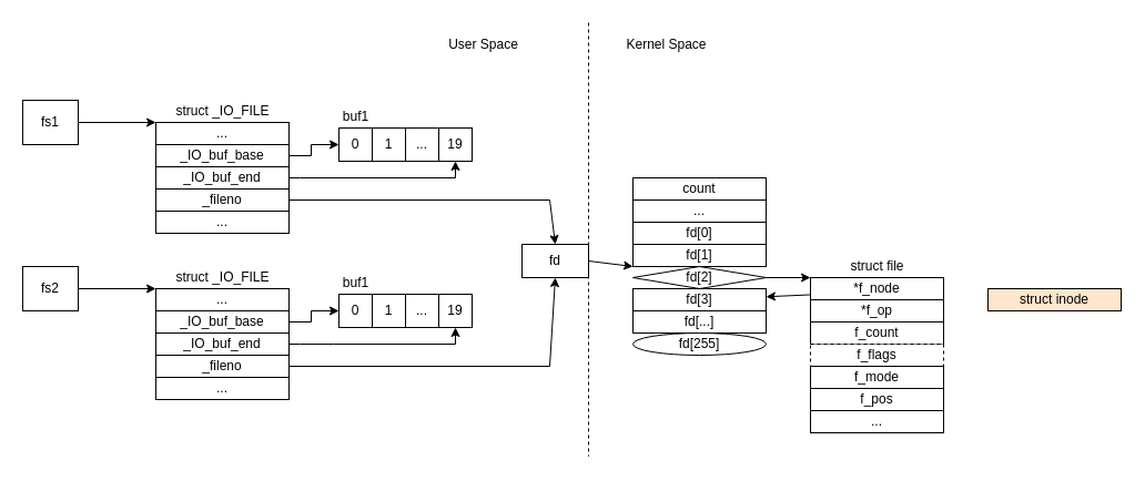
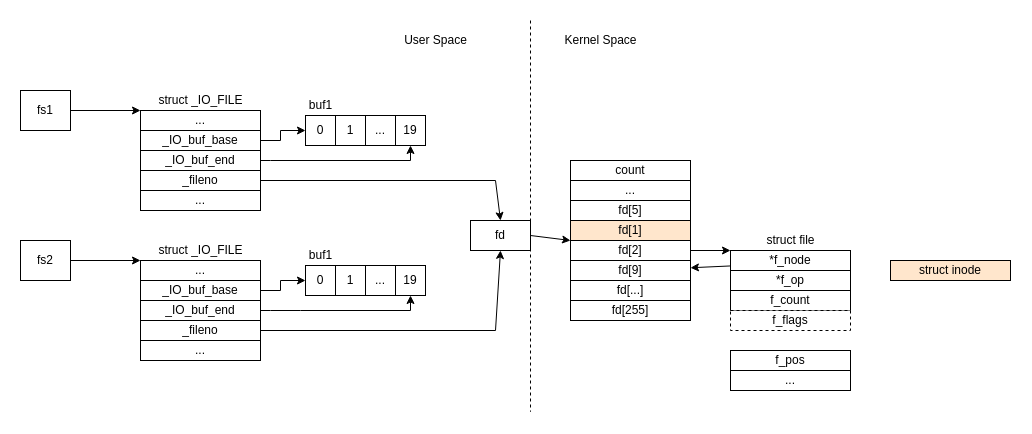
- <mxCell id="39" value="fd[0]" style="whiteSpace=wrap;html=1;" vertex="1" parent="1"><mxGeometry x="570" y="200" width="120" height="20" as="geometry" /></mxCell>
+ <mxCell id="39" value="fd[5]" style="whiteSpace=wrap;html=1;" vertex="1" parent="1"><mxGeometry x="570" y="200" width="120" height="20" as="geometry" /></mxCell>
- <mxCell id="40" value="fd[1]" style="whiteSpace=wrap;html=1;" vertex="1" parent="1"><mxGeometry x="570" y="220" width="120" height="20" as="geometry" /></mxCell>
+ <mxCell id="40" value="fd[1]" style="whiteSpace=wrap;html=1;fillColor=#ffe6cc;" vertex="1" parent="1"><mxGeometry x="570" y="220" width="120" height="20" as="geometry" /></mxCell>
- <mxCell id="42" value="fd[2]" style="rhombus;whiteSpace=wrap;html=1;" vertex="1" parent="1"><mxGeometry x="570" y="240" width="120" height="20" as="geometry" /></mxCell>
+ <mxCell id="42" value="fd[2]" style="whiteSpace=wrap;html=1;" vertex="1" parent="1"><mxGeometry x="570" y="240" width="120" height="20" as="geometry" /></mxCell>
- <mxCell id="43" value="fd[3]" style="whiteSpace=wrap;html=1;" vertex="1" parent="1"><mxGeometry x="570" y="260" width="120" height="20" as="geometry" /></mxCell>
+ <mxCell id="43" value="fd[9]" style="whiteSpace=wrap;html=1;" vertex="1" parent="1"><mxGeometry x="570" y="260" width="120" height="20" as="geometry" /></mxCell>
- <mxCell id="57" value="fd[255]" style="ellipse;whiteSpace=wrap;html=1;" vertex="1" parent="1"><mxGeometry x="570" y="300" width="120" height="20" as="geometry" /></mxCell>
+ <mxCell id="57" value="fd[255]" style="whiteSpace=wrap;html=1;" vertex="1" parent="1"><mxGeometry x="570" y="300" width="120" height="20" as="geometry" /></mxCell>
- <mxCell id="49" value="f_mode" style="whiteSpace=wrap;html=1;" vertex="1" parent="1"><mxGeometry x="730" y="330" width="120" height="20" as="geometry" /></mxCell>
